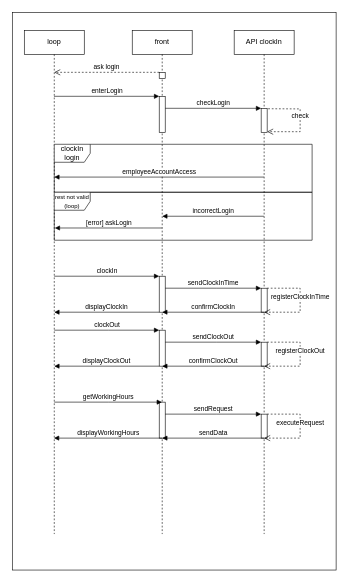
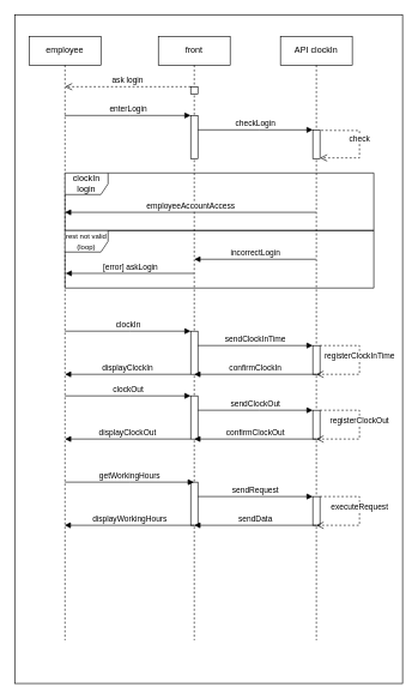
- <mxCell id="3" value="loop" style="shape=umlLifeline;perimeter=lifelinePerimeter;whiteSpace=wrap;html=1;container=0;dropTarget=0;collapsible=0;recursiveResize=0;outlineConnect=0;portConstraint=eastwest;newEdgeStyle={&quot;edgeStyle&quot;:&quot;elbowEdgeStyle&quot;,&quot;elbow&quot;:&quot;vertical&quot;,&quot;curved&quot;:0,&quot;rounded&quot;:0};" parent="1" vertex="1"><mxGeometry x="40" y="50" width="100" height="840" as="geometry" /></mxCell>
+ <mxCell id="3" value="employee" style="shape=umlLifeline;perimeter=lifelinePerimeter;whiteSpace=wrap;html=1;container=0;dropTarget=0;collapsible=0;recursiveResize=0;outlineConnect=0;portConstraint=eastwest;newEdgeStyle={&quot;edgeStyle&quot;:&quot;elbowEdgeStyle&quot;,&quot;elbow&quot;:&quot;vertical&quot;,&quot;curved&quot;:0,&quot;rounded&quot;:0};" parent="1" vertex="1"><mxGeometry x="40" y="50" width="100" height="840" as="geometry" /></mxCell>
